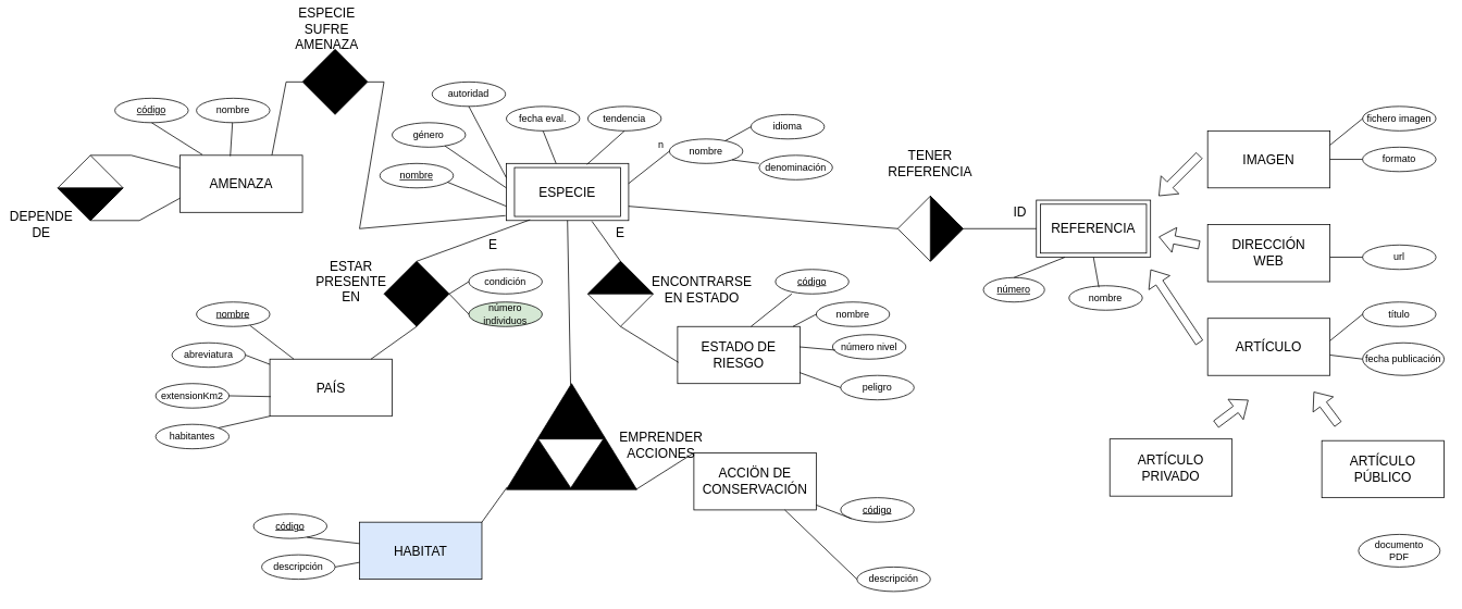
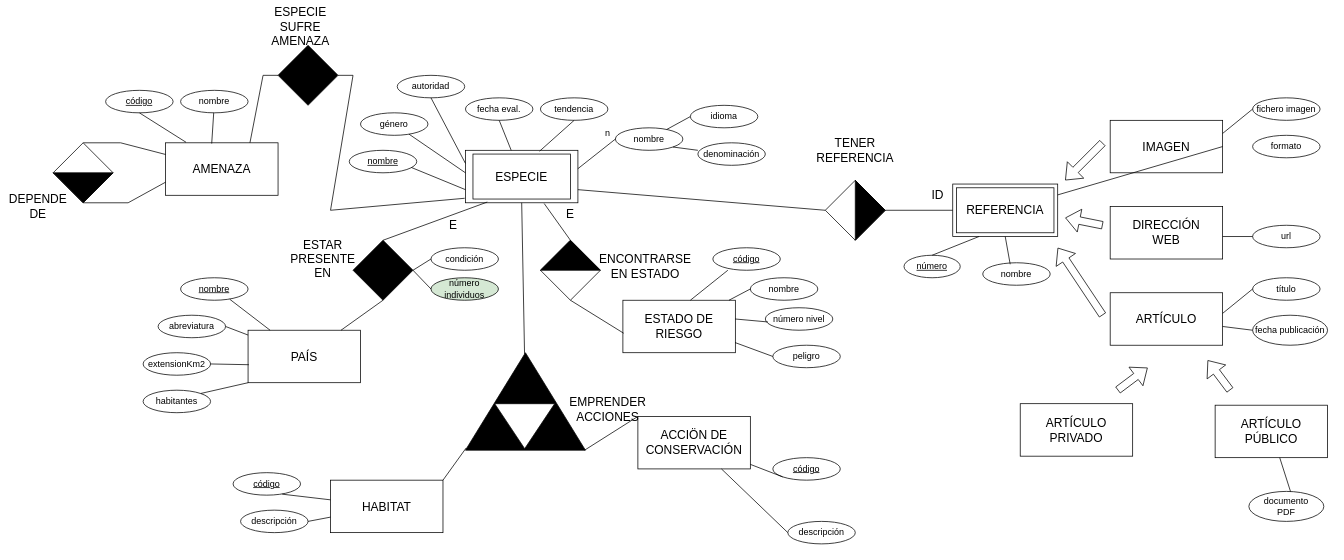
- <mxCell id="93" value="" style="endArrow=none;html=1;rounded=0;fontSize=16;entryX=0;entryY=0.5;entryDx=0;entryDy=0;exitX=1;exitY=0.5;exitDx=0;exitDy=0;" parent="1" source="84" target="91" edge="1"><mxGeometry width="50" height="50" relative="1" as="geometry"><mxPoint x="1640" y="187.5" as="sourcePoint" /><mxPoint x="1681.53" y="162.68" as="targetPoint" /></mxGeometry></mxCell>
+ <mxCell id="93" value="" style="endArrow=none;html=1;rounded=0;fontSize=16;exitX=1;exitY=0.5;exitDx=0;exitDy=0;" parent="1" source="84" target="76" edge="1"><mxGeometry width="50" height="50" relative="1" as="geometry"><mxPoint x="1640" y="187.5" as="sourcePoint" /><mxPoint x="1681.53" y="162.68" as="targetPoint" /></mxGeometry></mxCell>
+ <mxCell id="105" value="" style="endArrow=none;html=1;rounded=0;fontSize=16;exitX=0.556;exitY=0.007;exitDx=0;exitDy=0;exitPerimeter=0;" parent="1" source="104" target="101" edge="1"><mxGeometry width="50" height="50" relative="1" as="geometry"><mxPoint x="1720" y="650" as="sourcePoint" /><mxPoint x="1830" y="510" as="targetPoint" /></mxGeometry></mxCell>
- <mxCell id="58" value="&lt;span style=&quot;font-size: 16px;&quot;&gt;HABITAT&lt;/span&gt;" style="rounded=0;whiteSpace=wrap;html=1;fillColor=#dae8fc;" parent="1" vertex="1"><mxGeometry x="440" y="640" width="150" height="70" as="geometry" /></mxCell>
+ <mxCell id="58" value="&lt;span style=&quot;font-size: 16px;&quot;&gt;HABITAT&lt;/span&gt;" style="rounded=0;whiteSpace=wrap;html=1;" parent="1" vertex="1"><mxGeometry x="440" y="640" width="150" height="70" as="geometry" /></mxCell>
